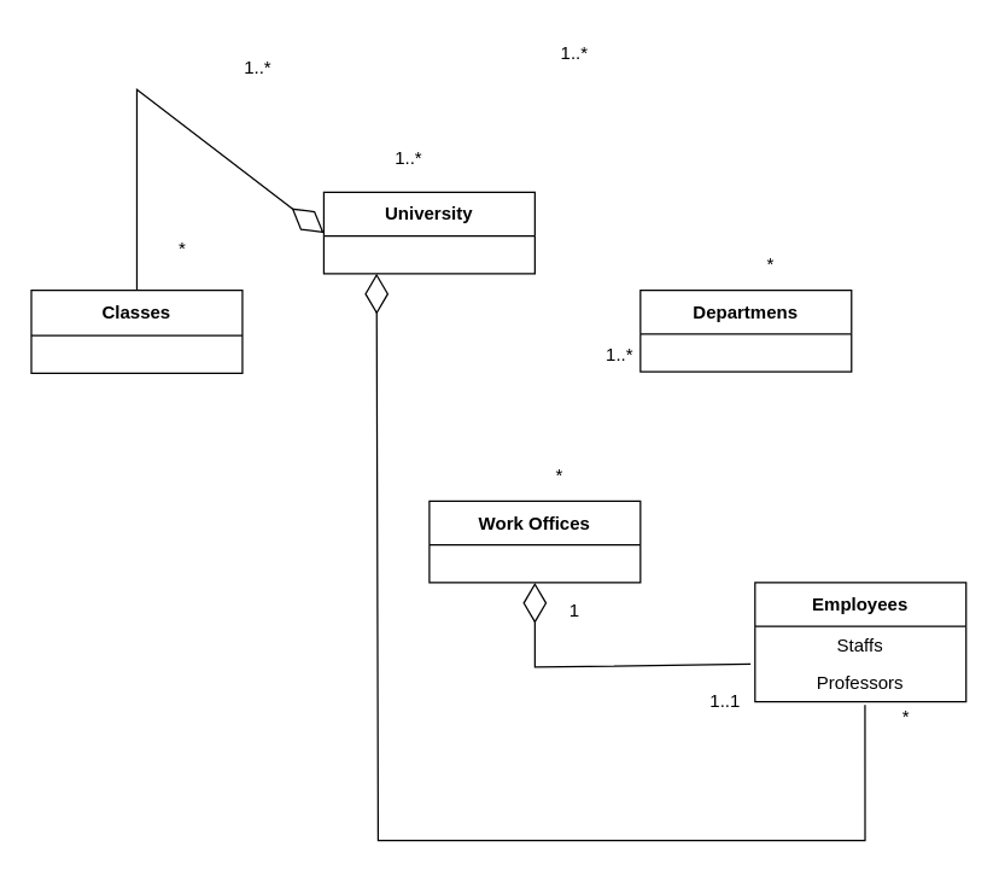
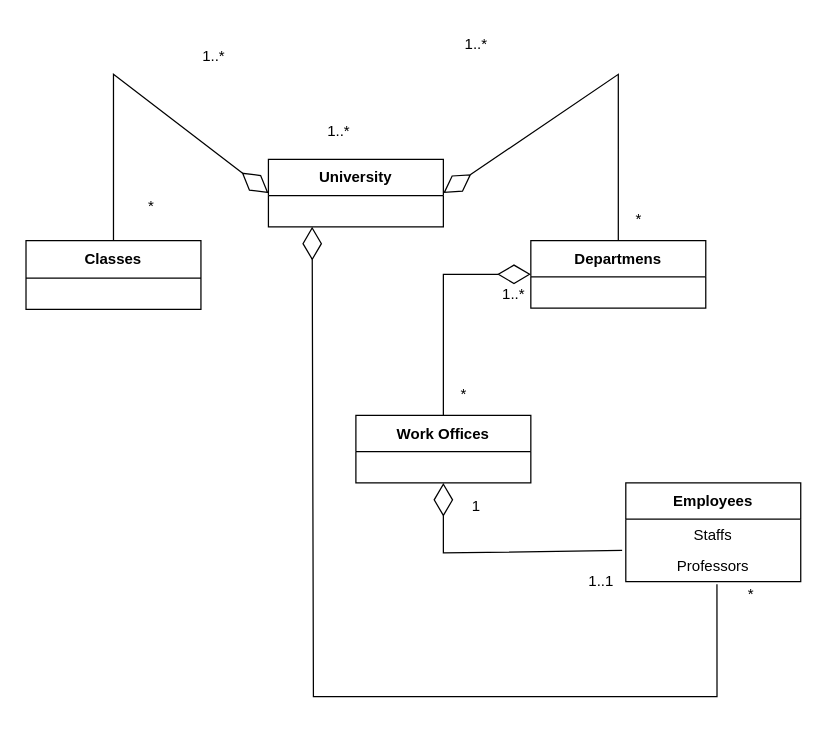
+ <mxCell id="11" value="" style="endArrow=diamondThin;endFill=0;endSize=24;html=1;rounded=0;entryX=1;entryY=0.5;entryDx=0;entryDy=0;exitX=0.5;exitY=0;exitDx=0;exitDy=0;" edge="1" parent="1" source="4" target="2"><mxGeometry width="160" relative="1" as="geometry"><mxPoint x="404" y="132" as="sourcePoint" /><mxPoint x="564" y="132" as="targetPoint" /><Array as="points"><mxPoint x="494" y="59" /></Array></mxGeometry></mxCell>
+ <mxCell id="9" value="" style="endArrow=diamondThin;endFill=0;endSize=24;html=1;rounded=0;entryX=0;entryY=0.5;entryDx=0;entryDy=0;exitX=0.5;exitY=0;exitDx=0;exitDy=0;" edge="1" parent="1" source="5" target="4"><mxGeometry width="160" relative="1" as="geometry"><mxPoint x="274" y="282" as="sourcePoint" /><mxPoint x="434" y="282" as="targetPoint" /><Array as="points"><mxPoint x="354" y="219" /></Array></mxGeometry></mxCell>
